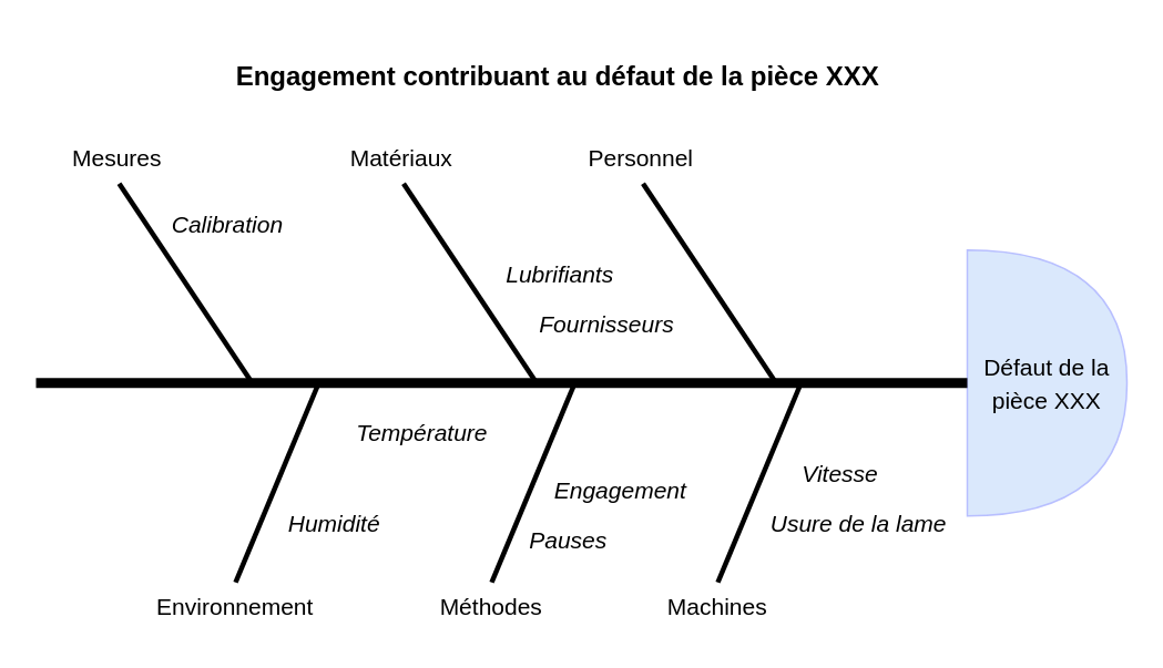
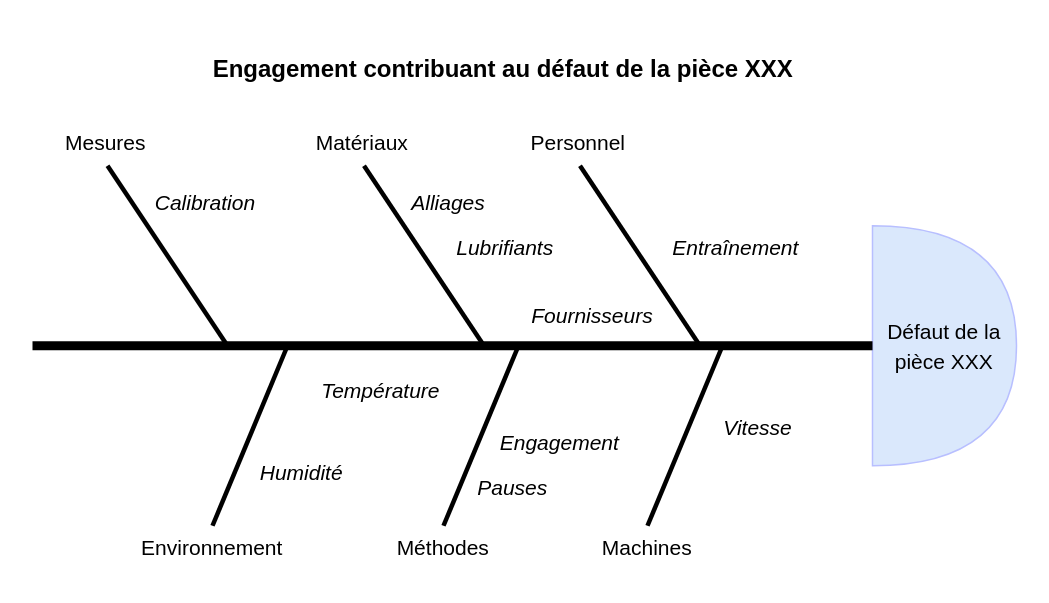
+ <mxCell id="10" value="&lt;font style=&quot;font-size: 14px;&quot;&gt;&lt;i&gt;Alliages&lt;/i&gt;&lt;/font&gt;" style="text;html=1;strokeColor=none;fillColor=none;align=left;verticalAlign=middle;whiteSpace=wrap;rounded=0;fontSize=12;" vertex="1" parent="1"><mxGeometry x="272" y="120" width="90" height="30" as="geometry" /></mxCell>
+ <mxCell id="15" value="&lt;font style=&quot;font-size: 14px;&quot;&gt;&lt;i&gt;Entraînement&lt;/i&gt;&lt;/font&gt;" style="text;html=1;strokeColor=none;fillColor=none;align=left;verticalAlign=middle;whiteSpace=wrap;rounded=0;fontSize=12;" vertex="1" parent="1"><mxGeometry x="446" y="150" width="90" height="30" as="geometry" /></mxCell>
- <mxCell id="12" value="&lt;font style=&quot;font-size: 14px;&quot;&gt;&lt;i&gt;Fournisseurs&lt;/i&gt;&lt;/font&gt;" style="text;html=1;strokeColor=none;fillColor=none;align=left;verticalAlign=middle;whiteSpace=wrap;rounded=0;fontSize=12;" vertex="1" parent="1"><mxGeometry x="322" y="180" width="90" height="30" as="geometry" /></mxCell>
+ <mxCell id="12" value="&lt;font style=&quot;font-size: 14px;&quot;&gt;&lt;i&gt;Fournisseurs&lt;/i&gt;&lt;/font&gt;" style="text;html=1;strokeColor=none;fillColor=none;align=left;verticalAlign=middle;whiteSpace=wrap;rounded=0;fontSize=12;" vertex="1" parent="1"><mxGeometry x="352" y="195" width="90" height="30" as="geometry" /></mxCell>
- <mxCell id="26" value="&lt;span style=&quot;font-size: 14px;&quot;&gt;&lt;i&gt;Usure de la lame&lt;/i&gt;&lt;/span&gt;" style="text;html=1;strokeColor=none;fillColor=none;align=left;verticalAlign=middle;whiteSpace=wrap;rounded=0;fontSize=12;" vertex="1" parent="1"><mxGeometry x="461" y="300" width="120" height="30" as="geometry" /></mxCell>
